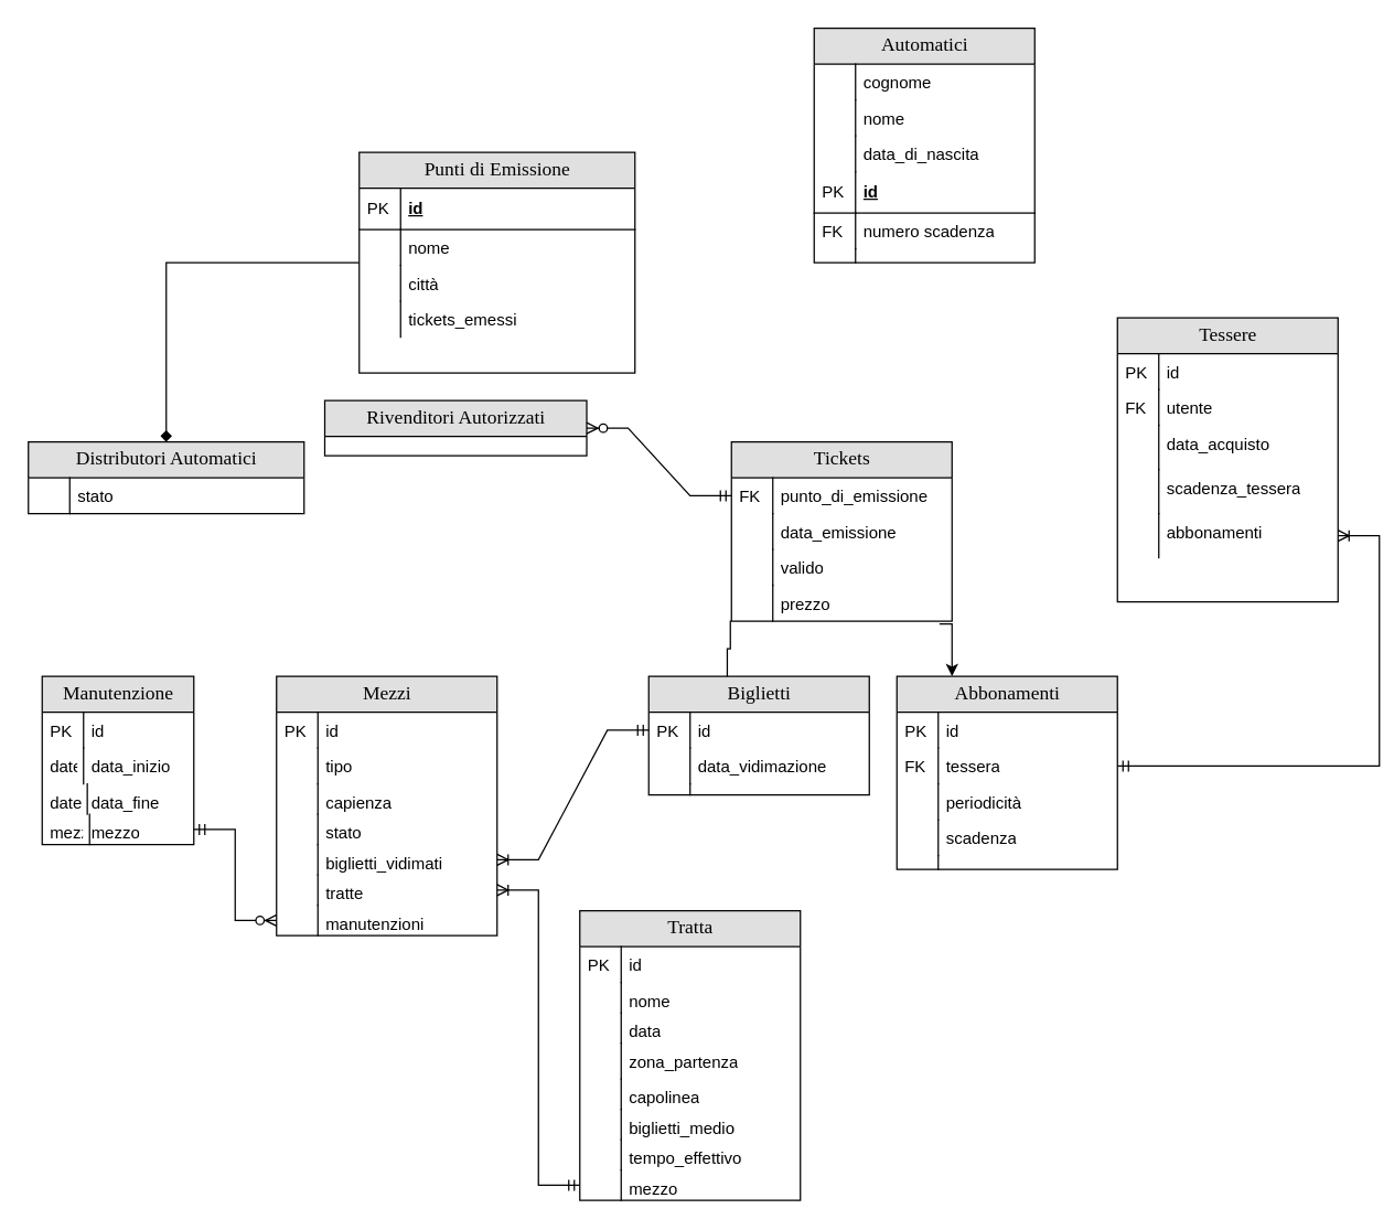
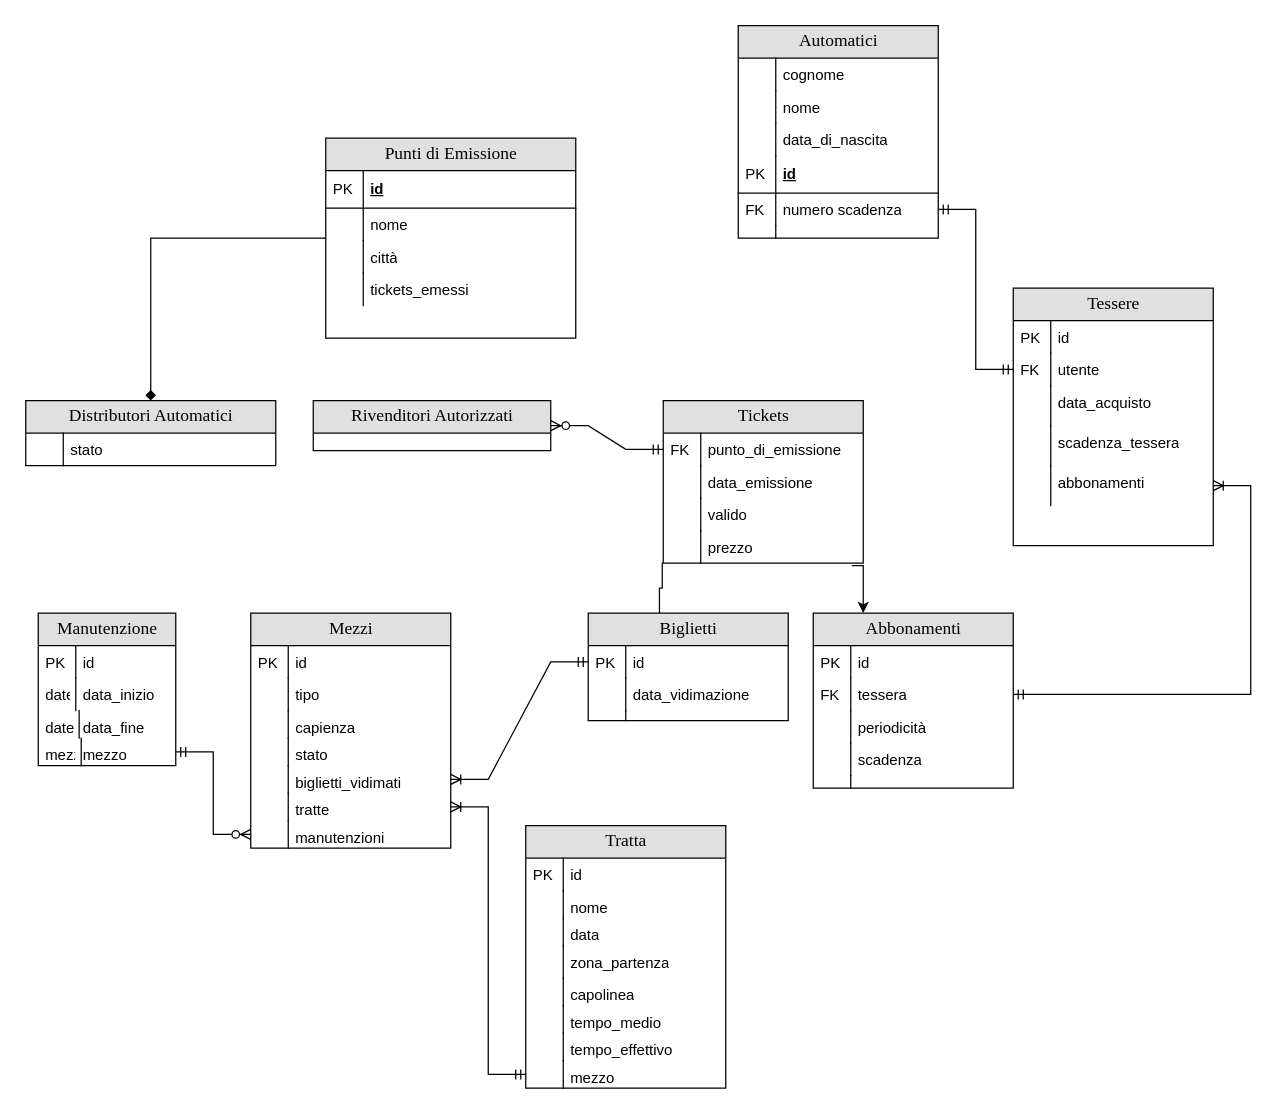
+ <mxCell id="114" value="" style="edgeStyle=entityRelationEdgeStyle;fontSize=12;html=1;endArrow=ERmandOne;startArrow=ERmandOne;rounded=0;" edge="1" parent="1" source="22" target="5"><mxGeometry width="100" height="100" relative="1" as="geometry"><mxPoint x="770" y="180" as="sourcePoint" /><mxPoint x="870" y="80" as="targetPoint" /></mxGeometry></mxCell>
- <mxCell id="39" value="Rivenditori Autorizzati" style="swimlane;html=1;fontStyle=0;childLayout=stackLayout;horizontal=1;startSize=26;fillColor=#e0e0e0;horizontalStack=0;resizeParent=1;resizeLast=0;collapsible=1;marginBottom=0;swimlaneFillColor=#ffffff;align=center;rounded=0;shadow=0;comic=0;labelBackgroundColor=none;strokeWidth=1;fontFamily=Verdana;fontSize=14" vertex="1" parent="1"><mxGeometry x="235" y="290" width="190" height="40" as="geometry"><mxRectangle x="240" y="310" width="190" height="30" as="alternateBounds" /></mxGeometry></mxCell>
+ <mxCell id="39" value="Rivenditori Autorizzati" style="swimlane;html=1;fontStyle=0;childLayout=stackLayout;horizontal=1;startSize=26;fillColor=#e0e0e0;horizontalStack=0;resizeParent=1;resizeLast=0;collapsible=1;marginBottom=0;swimlaneFillColor=#ffffff;align=center;rounded=0;shadow=0;comic=0;labelBackgroundColor=none;strokeWidth=1;fontFamily=Verdana;fontSize=14" vertex="1" parent="1"><mxGeometry x="250" y="320" width="190" height="40" as="geometry"><mxRectangle x="240" y="310" width="190" height="30" as="alternateBounds" /></mxGeometry></mxCell>
- <mxCell id="95" value="biglietti_medio" style="shape=partialRectangle;top=0;left=0;right=0;bottom=0;html=1;align=left;verticalAlign=top;fillColor=none;spacingLeft=34;spacingRight=4;whiteSpace=wrap;overflow=hidden;rotatable=0;points=[[0,0.5],[1,0.5]];portConstraint=eastwest;dropTarget=0;" vertex="1" parent="84"><mxGeometry y="144" width="160" height="22" as="geometry" /></mxCell>
+ <mxCell id="95" value="tempo_medio" style="shape=partialRectangle;top=0;left=0;right=0;bottom=0;html=1;align=left;verticalAlign=top;fillColor=none;spacingLeft=34;spacingRight=4;whiteSpace=wrap;overflow=hidden;rotatable=0;points=[[0,0.5],[1,0.5]];portConstraint=eastwest;dropTarget=0;" vertex="1" parent="84"><mxGeometry y="144" width="160" height="22" as="geometry" /></mxCell>
